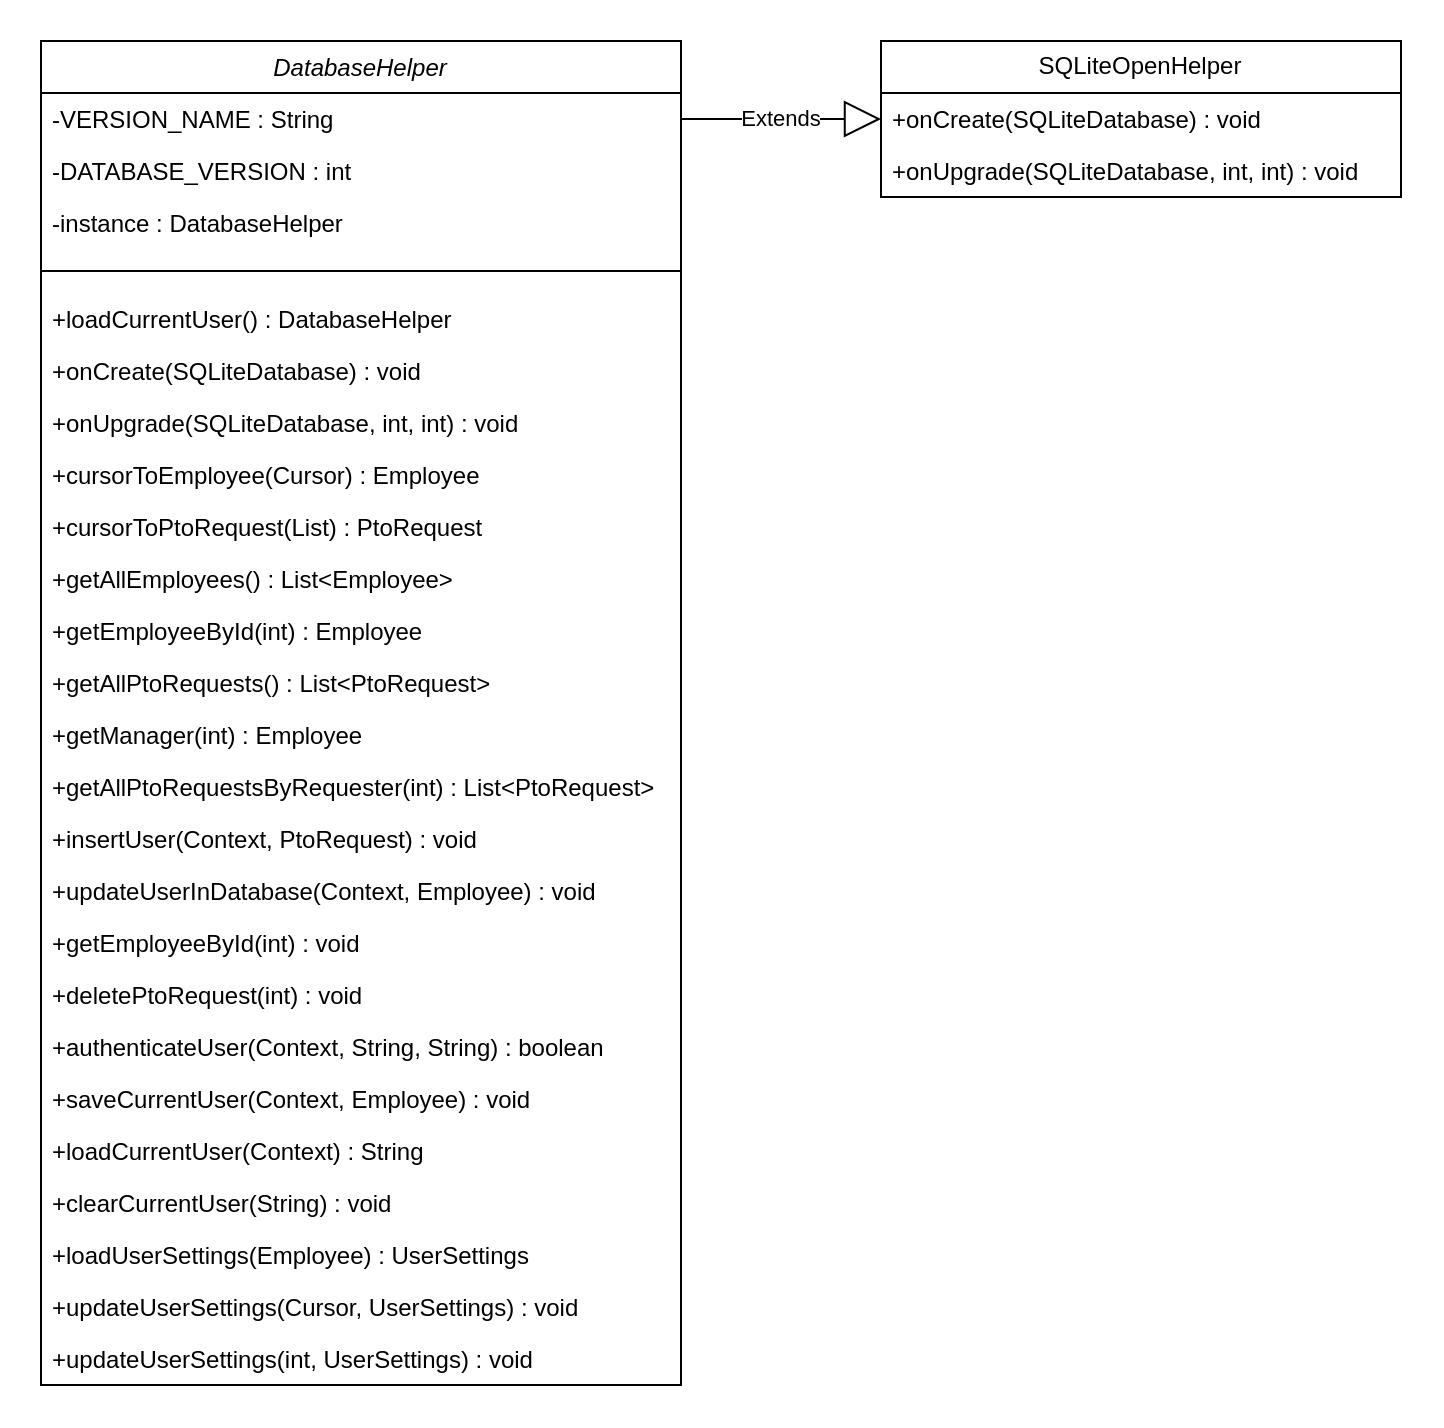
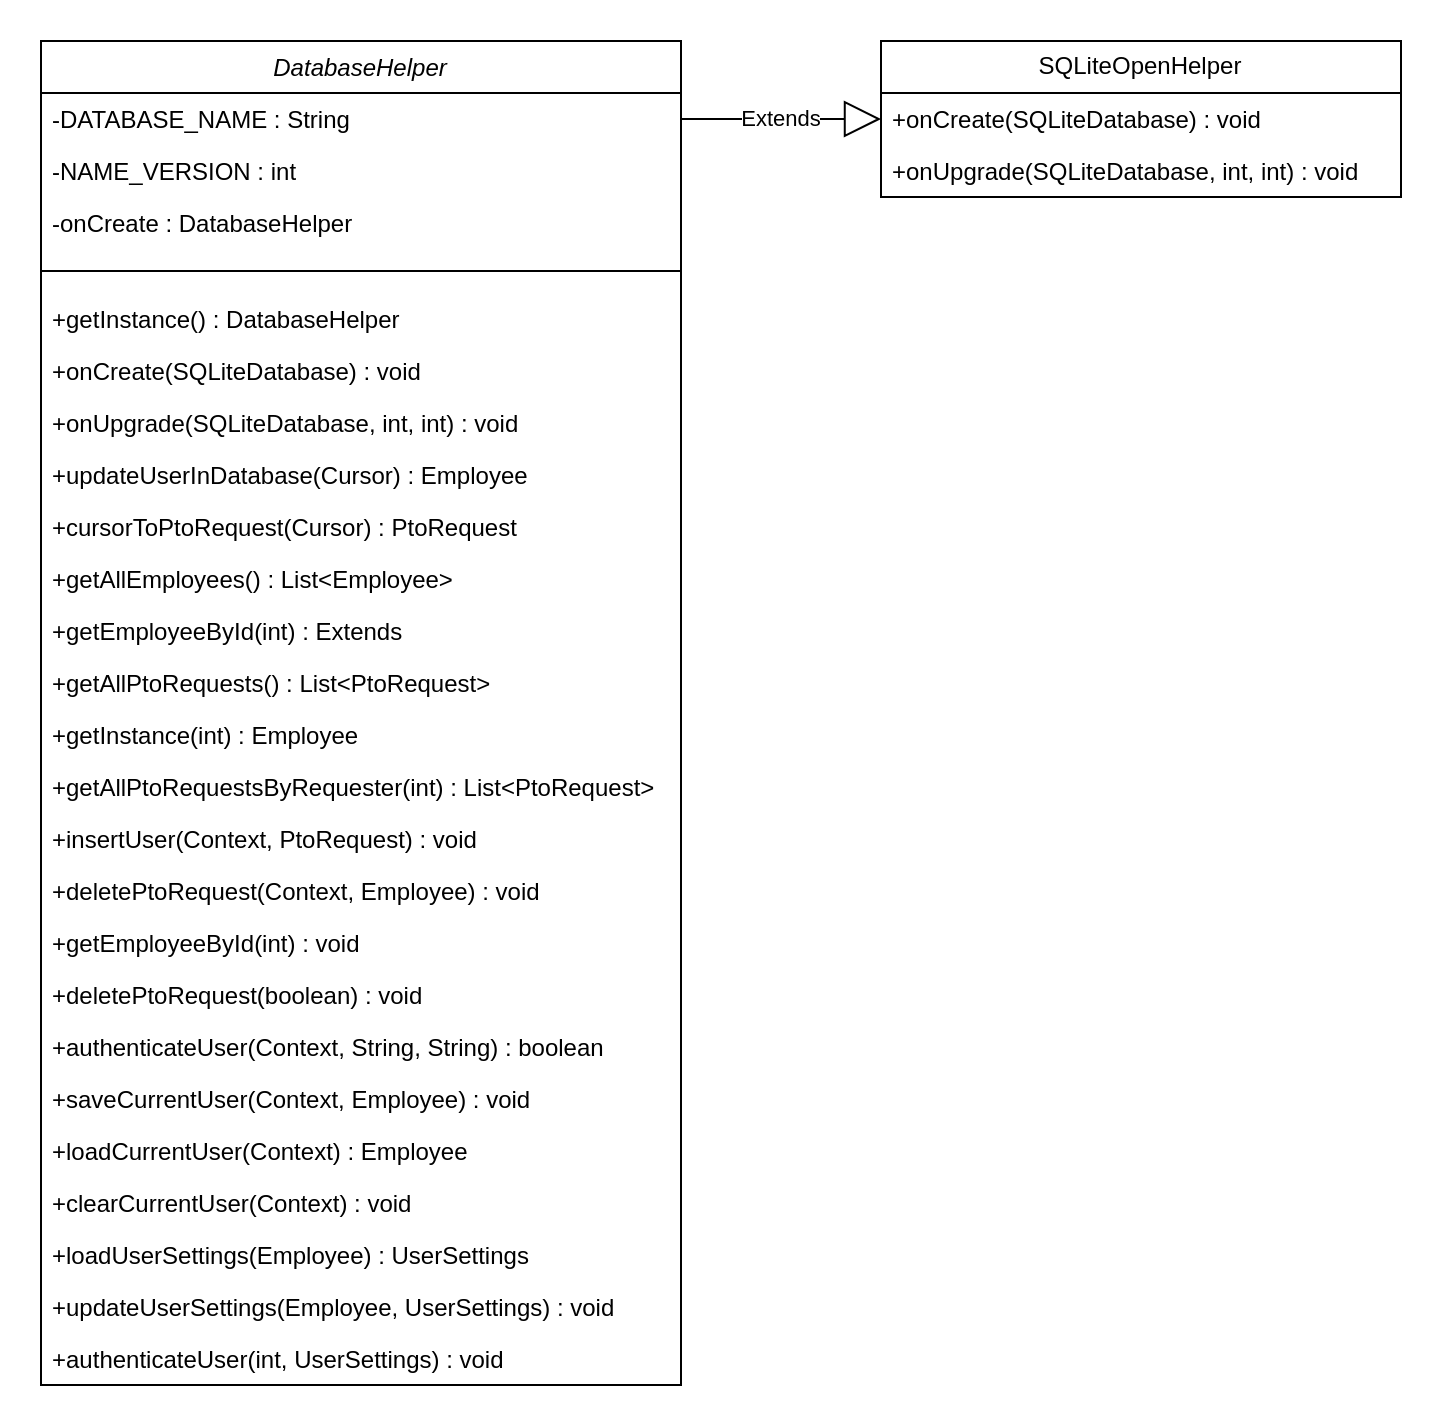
- <mxCell id="3" value="-VERSION_NAME : String" style="text;align=left;verticalAlign=top;spacingLeft=4;spacingRight=4;overflow=hidden;rotatable=0;points=[[0,0.5],[1,0.5]];portConstraint=eastwest;rounded=0;shadow=0;html=0;" vertex="1" parent="2"><mxGeometry y="26" width="320" height="26" as="geometry" /></mxCell>
+ <mxCell id="3" value="-DATABASE_NAME : String" style="text;align=left;verticalAlign=top;spacingLeft=4;spacingRight=4;overflow=hidden;rotatable=0;points=[[0,0.5],[1,0.5]];portConstraint=eastwest;rounded=0;shadow=0;html=0;" vertex="1" parent="2"><mxGeometry y="26" width="320" height="26" as="geometry" /></mxCell>
- <mxCell id="4" value="-DATABASE_VERSION : int" style="text;align=left;verticalAlign=top;spacingLeft=4;spacingRight=4;overflow=hidden;rotatable=0;points=[[0,0.5],[1,0.5]];portConstraint=eastwest;rounded=0;shadow=0;html=0;" vertex="1" parent="2"><mxGeometry y="52" width="320" height="26" as="geometry" /></mxCell>
+ <mxCell id="4" value="-NAME_VERSION : int" style="text;align=left;verticalAlign=top;spacingLeft=4;spacingRight=4;overflow=hidden;rotatable=0;points=[[0,0.5],[1,0.5]];portConstraint=eastwest;rounded=0;shadow=0;html=0;" vertex="1" parent="2"><mxGeometry y="52" width="320" height="26" as="geometry" /></mxCell>
- <mxCell id="5" value="-instance : DatabaseHelper" style="text;align=left;verticalAlign=top;spacingLeft=4;spacingRight=4;overflow=hidden;rotatable=0;points=[[0,0.5],[1,0.5]];portConstraint=eastwest;rounded=0;shadow=0;html=0;" vertex="1" parent="2"><mxGeometry y="78" width="320" height="26" as="geometry" /></mxCell>
+ <mxCell id="5" value="-onCreate : DatabaseHelper" style="text;align=left;verticalAlign=top;spacingLeft=4;spacingRight=4;overflow=hidden;rotatable=0;points=[[0,0.5],[1,0.5]];portConstraint=eastwest;rounded=0;shadow=0;html=0;" vertex="1" parent="2"><mxGeometry y="78" width="320" height="26" as="geometry" /></mxCell>
- <mxCell id="7" value="+loadCurrentUser() : DatabaseHelper" style="text;align=left;verticalAlign=top;spacingLeft=4;spacingRight=4;overflow=hidden;rotatable=0;points=[[0,0.5],[1,0.5]];portConstraint=eastwest;" vertex="1" parent="2"><mxGeometry y="126" width="320" height="26" as="geometry" /></mxCell>
+ <mxCell id="7" value="+getInstance() : DatabaseHelper" style="text;align=left;verticalAlign=top;spacingLeft=4;spacingRight=4;overflow=hidden;rotatable=0;points=[[0,0.5],[1,0.5]];portConstraint=eastwest;" vertex="1" parent="2"><mxGeometry y="126" width="320" height="26" as="geometry" /></mxCell>
- <mxCell id="10" value="+cursorToEmployee(Cursor) : Employee" style="text;align=left;verticalAlign=top;spacingLeft=4;spacingRight=4;overflow=hidden;rotatable=0;points=[[0,0.5],[1,0.5]];portConstraint=eastwest;" vertex="1" parent="2"><mxGeometry y="204" width="320" height="26" as="geometry" /></mxCell>
+ <mxCell id="10" value="+updateUserInDatabase(Cursor) : Employee" style="text;align=left;verticalAlign=top;spacingLeft=4;spacingRight=4;overflow=hidden;rotatable=0;points=[[0,0.5],[1,0.5]];portConstraint=eastwest;" vertex="1" parent="2"><mxGeometry y="204" width="320" height="26" as="geometry" /></mxCell>
- <mxCell id="11" value="+cursorToPtoRequest(List) : PtoRequest" style="text;align=left;verticalAlign=top;spacingLeft=4;spacingRight=4;overflow=hidden;rotatable=0;points=[[0,0.5],[1,0.5]];portConstraint=eastwest;" vertex="1" parent="2"><mxGeometry y="230" width="320" height="26" as="geometry" /></mxCell>
+ <mxCell id="11" value="+cursorToPtoRequest(Cursor) : PtoRequest" style="text;align=left;verticalAlign=top;spacingLeft=4;spacingRight=4;overflow=hidden;rotatable=0;points=[[0,0.5],[1,0.5]];portConstraint=eastwest;" vertex="1" parent="2"><mxGeometry y="230" width="320" height="26" as="geometry" /></mxCell>
- <mxCell id="13" value="+getEmployeeById(int) : Employee" style="text;align=left;verticalAlign=top;spacingLeft=4;spacingRight=4;overflow=hidden;rotatable=0;points=[[0,0.5],[1,0.5]];portConstraint=eastwest;" vertex="1" parent="2"><mxGeometry y="282" width="320" height="26" as="geometry" /></mxCell>
+ <mxCell id="13" value="+getEmployeeById(int) : Extends" style="text;align=left;verticalAlign=top;spacingLeft=4;spacingRight=4;overflow=hidden;rotatable=0;points=[[0,0.5],[1,0.5]];portConstraint=eastwest;" vertex="1" parent="2"><mxGeometry y="282" width="320" height="26" as="geometry" /></mxCell>
- <mxCell id="15" value="+getManager(int) : Employee" style="text;align=left;verticalAlign=top;spacingLeft=4;spacingRight=4;overflow=hidden;rotatable=0;points=[[0,0.5],[1,0.5]];portConstraint=eastwest;" vertex="1" parent="2"><mxGeometry y="334" width="320" height="26" as="geometry" /></mxCell>
+ <mxCell id="15" value="+getInstance(int) : Employee" style="text;align=left;verticalAlign=top;spacingLeft=4;spacingRight=4;overflow=hidden;rotatable=0;points=[[0,0.5],[1,0.5]];portConstraint=eastwest;" vertex="1" parent="2"><mxGeometry y="334" width="320" height="26" as="geometry" /></mxCell>
- <mxCell id="18" value="+updateUserInDatabase(Context, Employee) : void" style="text;align=left;verticalAlign=top;spacingLeft=4;spacingRight=4;overflow=hidden;rotatable=0;points=[[0,0.5],[1,0.5]];portConstraint=eastwest;" vertex="1" parent="2"><mxGeometry y="412" width="320" height="26" as="geometry" /></mxCell>
+ <mxCell id="18" value="+deletePtoRequest(Context, Employee) : void" style="text;align=left;verticalAlign=top;spacingLeft=4;spacingRight=4;overflow=hidden;rotatable=0;points=[[0,0.5],[1,0.5]];portConstraint=eastwest;" vertex="1" parent="2"><mxGeometry y="412" width="320" height="26" as="geometry" /></mxCell>
- <mxCell id="20" value="+deletePtoRequest(int) : void" style="text;align=left;verticalAlign=top;spacingLeft=4;spacingRight=4;overflow=hidden;rotatable=0;points=[[0,0.5],[1,0.5]];portConstraint=eastwest;" vertex="1" parent="2"><mxGeometry y="464" width="320" height="26" as="geometry" /></mxCell>
+ <mxCell id="20" value="+deletePtoRequest(boolean) : void" style="text;align=left;verticalAlign=top;spacingLeft=4;spacingRight=4;overflow=hidden;rotatable=0;points=[[0,0.5],[1,0.5]];portConstraint=eastwest;" vertex="1" parent="2"><mxGeometry y="464" width="320" height="26" as="geometry" /></mxCell>
- <mxCell id="23" value="+loadCurrentUser(Context) : String" style="text;align=left;verticalAlign=top;spacingLeft=4;spacingRight=4;overflow=hidden;rotatable=0;points=[[0,0.5],[1,0.5]];portConstraint=eastwest;" vertex="1" parent="2"><mxGeometry y="542" width="320" height="26" as="geometry" /></mxCell>
+ <mxCell id="23" value="+loadCurrentUser(Context) : Employee" style="text;align=left;verticalAlign=top;spacingLeft=4;spacingRight=4;overflow=hidden;rotatable=0;points=[[0,0.5],[1,0.5]];portConstraint=eastwest;" vertex="1" parent="2"><mxGeometry y="542" width="320" height="26" as="geometry" /></mxCell>
- <mxCell id="24" value="+clearCurrentUser(String) : void" style="text;align=left;verticalAlign=top;spacingLeft=4;spacingRight=4;overflow=hidden;rotatable=0;points=[[0,0.5],[1,0.5]];portConstraint=eastwest;" vertex="1" parent="2"><mxGeometry y="568" width="320" height="26" as="geometry" /></mxCell>
+ <mxCell id="24" value="+clearCurrentUser(Context) : void" style="text;align=left;verticalAlign=top;spacingLeft=4;spacingRight=4;overflow=hidden;rotatable=0;points=[[0,0.5],[1,0.5]];portConstraint=eastwest;" vertex="1" parent="2"><mxGeometry y="568" width="320" height="26" as="geometry" /></mxCell>
- <mxCell id="26" value="+updateUserSettings(Cursor, UserSettings) : void" style="text;align=left;verticalAlign=top;spacingLeft=4;spacingRight=4;overflow=hidden;rotatable=0;points=[[0,0.5],[1,0.5]];portConstraint=eastwest;" vertex="1" parent="2"><mxGeometry y="620" width="320" height="26" as="geometry" /></mxCell>
+ <mxCell id="26" value="+updateUserSettings(Employee, UserSettings) : void" style="text;align=left;verticalAlign=top;spacingLeft=4;spacingRight=4;overflow=hidden;rotatable=0;points=[[0,0.5],[1,0.5]];portConstraint=eastwest;" vertex="1" parent="2"><mxGeometry y="620" width="320" height="26" as="geometry" /></mxCell>
- <mxCell id="27" value="+updateUserSettings(int, UserSettings) : void" style="text;align=left;verticalAlign=top;spacingLeft=4;spacingRight=4;overflow=hidden;rotatable=0;points=[[0,0.5],[1,0.5]];portConstraint=eastwest;" vertex="1" parent="2"><mxGeometry y="646" width="320" height="26" as="geometry" /></mxCell>
+ <mxCell id="27" value="+authenticateUser(int, UserSettings) : void" style="text;align=left;verticalAlign=top;spacingLeft=4;spacingRight=4;overflow=hidden;rotatable=0;points=[[0,0.5],[1,0.5]];portConstraint=eastwest;" vertex="1" parent="2"><mxGeometry y="646" width="320" height="26" as="geometry" /></mxCell>
